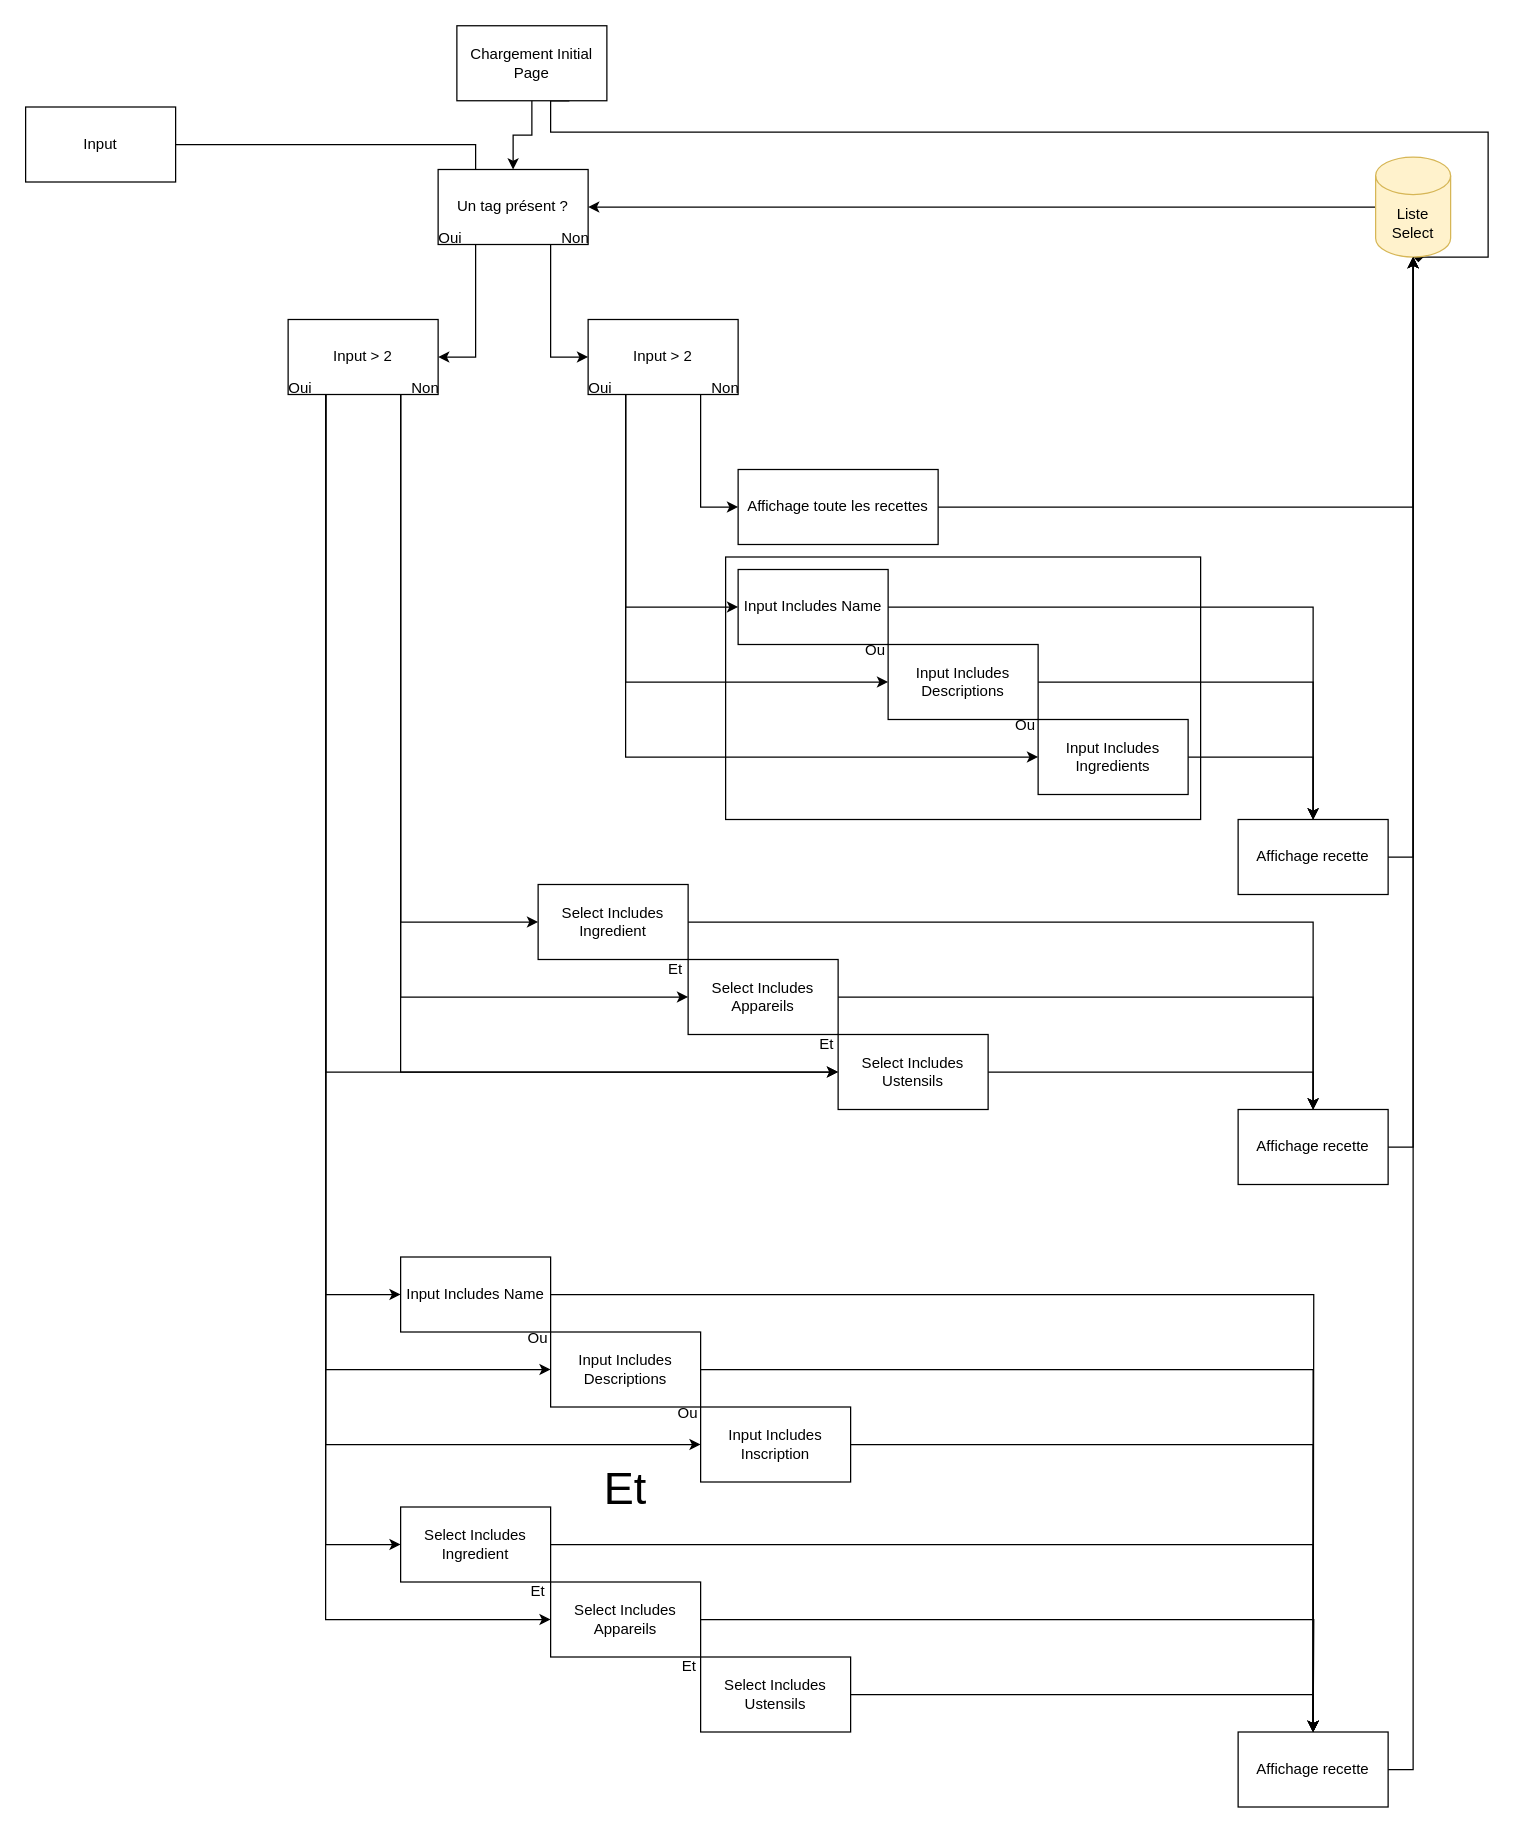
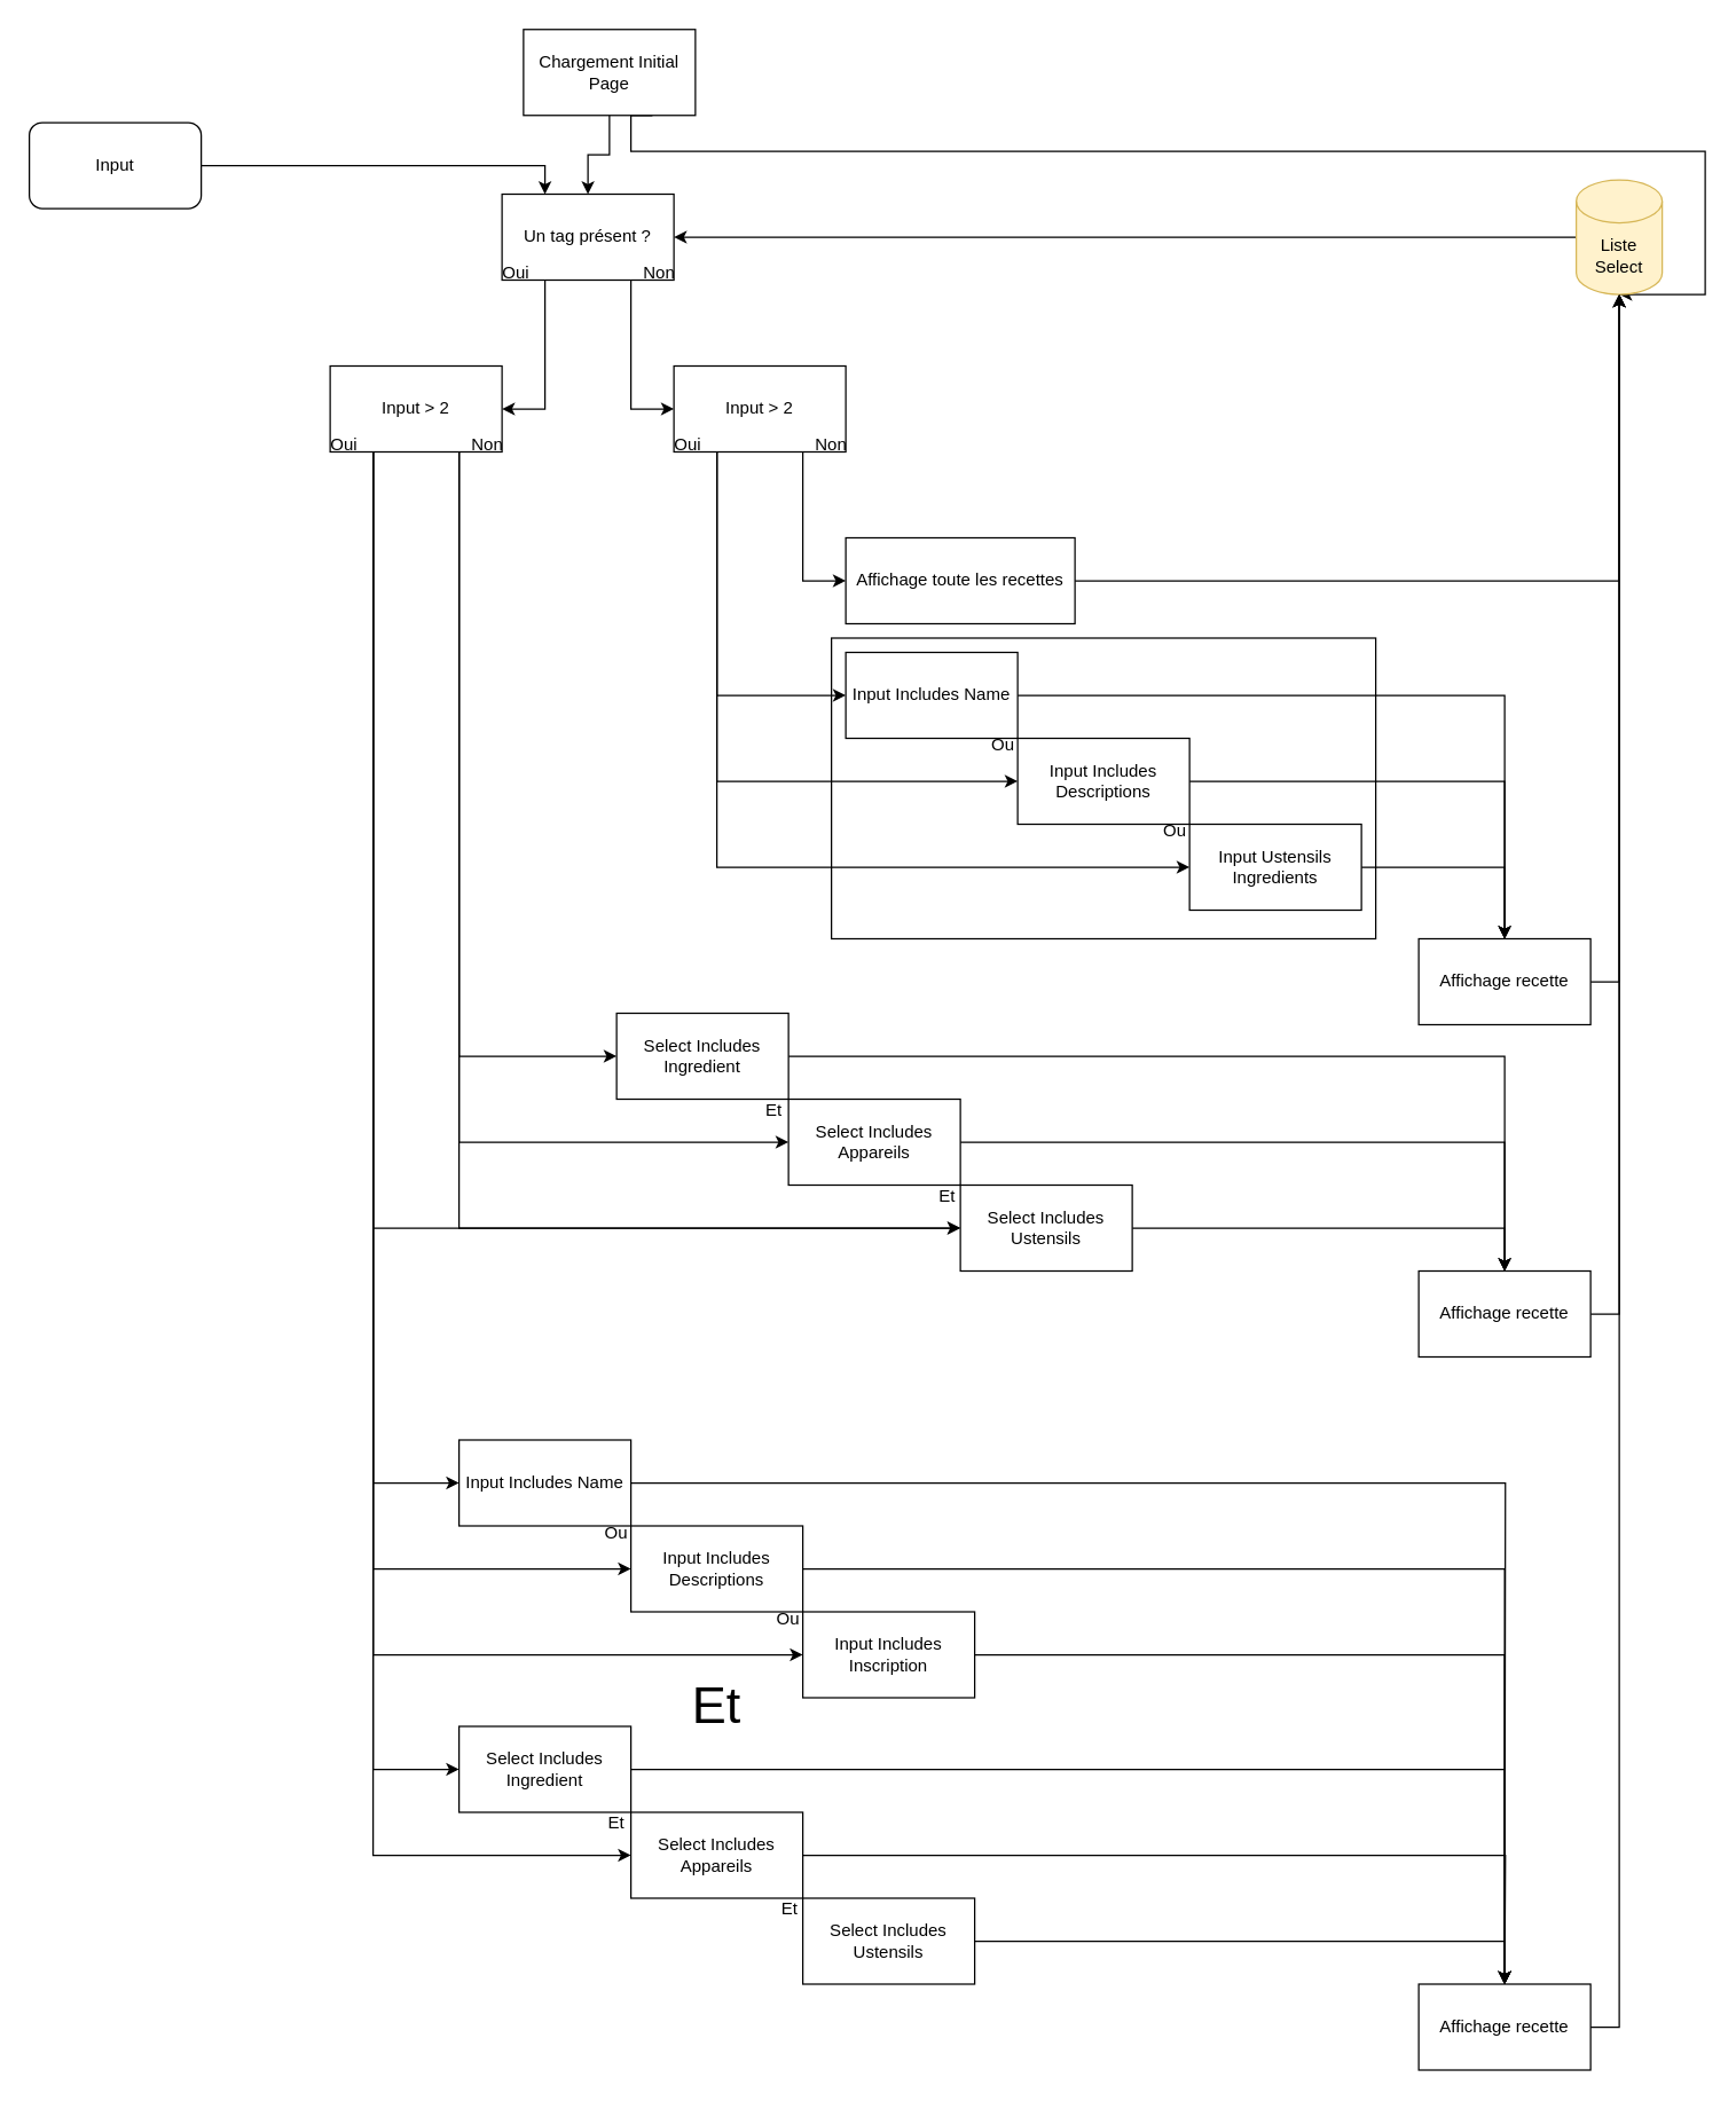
- <mxCell id="73" value="Input" style="rounded=0;whiteSpace=wrap;html=1;" parent="1" vertex="1"><mxGeometry x="20" y="85" width="120" height="60" as="geometry" /></mxCell>
+ <mxCell id="73" value="Input" style="whiteSpace=wrap;html=1;rounded=1;" parent="1" vertex="1"><mxGeometry x="20" y="85" width="120" height="60" as="geometry" /></mxCell>
- <mxCell id="72" style="edgeStyle=orthogonalEdgeStyle;rounded=0;orthogonalLoop=1;jettySize=auto;html=1;exitX=1;exitY=0.5;exitDx=0;exitDy=0;fontSize=36;entryX=0.25;entryY=0;entryDx=0;entryDy=0;endArrow=none;" parent="1" source="73" target="7" edge="1"><mxGeometry relative="1" as="geometry"><mxPoint x="320" y="135" as="targetPoint" /></mxGeometry></mxCell>
+ <mxCell id="72" style="edgeStyle=orthogonalEdgeStyle;rounded=0;orthogonalLoop=1;jettySize=auto;html=1;exitX=1;exitY=0.5;exitDx=0;exitDy=0;fontSize=36;entryX=0.25;entryY=0;entryDx=0;entryDy=0;" parent="1" source="73" target="7" edge="1"><mxGeometry relative="1" as="geometry"><mxPoint x="320" y="135" as="targetPoint" /></mxGeometry></mxCell>
- <mxCell id="3" style="edgeStyle=orthogonalEdgeStyle;rounded=0;orthogonalLoop=1;jettySize=auto;html=1;exitX=0.75;exitY=1;exitDx=0;exitDy=0;entryX=0.5;entryY=1;entryDx=0;entryDy=0;entryPerimeter=0;endArrow=diamond;" parent="1" source="4" target="42" edge="1"><mxGeometry relative="1" as="geometry"><Array as="points"><mxPoint x="440" y="105" /><mxPoint x="1190" y="105" /><mxPoint x="1190" y="205" /></Array></mxGeometry></mxCell>
+ <mxCell id="3" style="edgeStyle=orthogonalEdgeStyle;rounded=0;orthogonalLoop=1;jettySize=auto;html=1;exitX=0.75;exitY=1;exitDx=0;exitDy=0;entryX=0.5;entryY=1;entryDx=0;entryDy=0;entryPerimeter=0;" parent="1" source="4" target="42" edge="1"><mxGeometry relative="1" as="geometry"><Array as="points"><mxPoint x="440" y="105" /><mxPoint x="1190" y="105" /><mxPoint x="1190" y="205" /></Array></mxGeometry></mxCell>
- <mxCell id="36" value="Input Includes Ingredients" style="rounded=0;whiteSpace=wrap;html=1;" parent="1" vertex="1"><mxGeometry x="830" y="575" width="120" height="60" as="geometry" /></mxCell>
+ <mxCell id="36" value="Input Ustensils Ingredients" style="rounded=0;whiteSpace=wrap;html=1;" parent="1" vertex="1"><mxGeometry x="830" y="575" width="120" height="60" as="geometry" /></mxCell>
